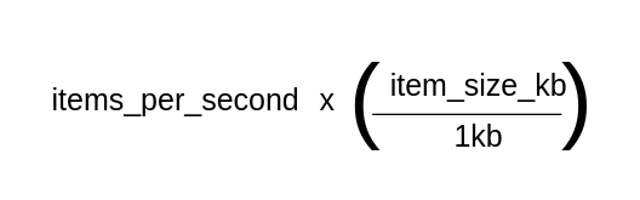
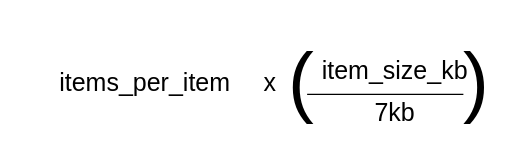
- <mxCell id="2" value="items_per_second" style="text;html=1;align=center;verticalAlign=middle;resizable=0;points=[];autosize=1;strokeColor=none;fillColor=none;fontSize=20;" vertex="1" parent="1"><mxGeometry x="20" y="45" width="190" height="40" as="geometry" /></mxCell>
+ <mxCell id="2" value="items_per_item" style="text;html=1;align=center;verticalAlign=middle;resizable=0;points=[];autosize=1;strokeColor=none;fillColor=none;fontSize=20;" vertex="1" parent="1"><mxGeometry x="20" y="45" width="190" height="40" as="geometry" /></mxCell>
- <mxCell id="5" value="1kb" style="text;html=1;align=center;verticalAlign=middle;resizable=0;points=[];autosize=1;strokeColor=none;fillColor=none;fontSize=20;" vertex="1" parent="1"><mxGeometry x="285" y="69" width="60" height="40" as="geometry" /></mxCell>
+ <mxCell id="5" value="7kb" style="text;html=1;align=center;verticalAlign=middle;resizable=0;points=[];autosize=1;strokeColor=none;fillColor=none;fontSize=20;" vertex="1" parent="1"><mxGeometry x="285" y="69" width="60" height="40" as="geometry" /></mxCell>
